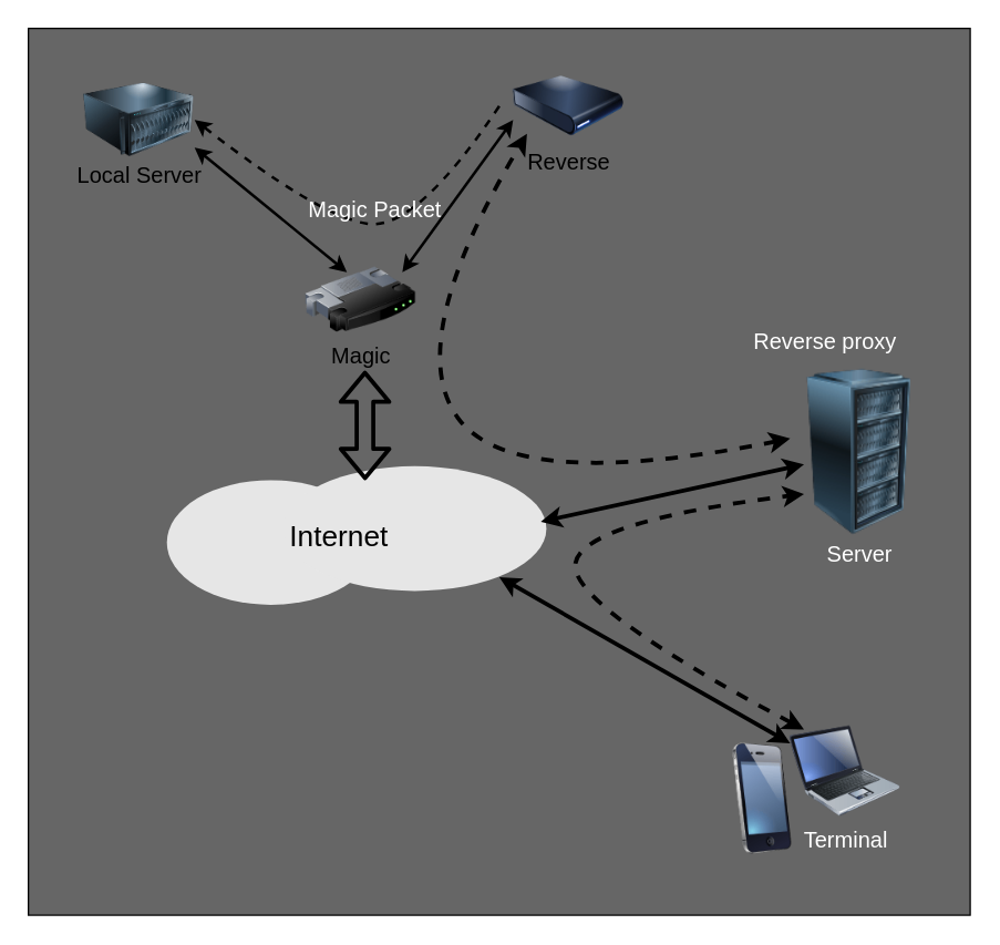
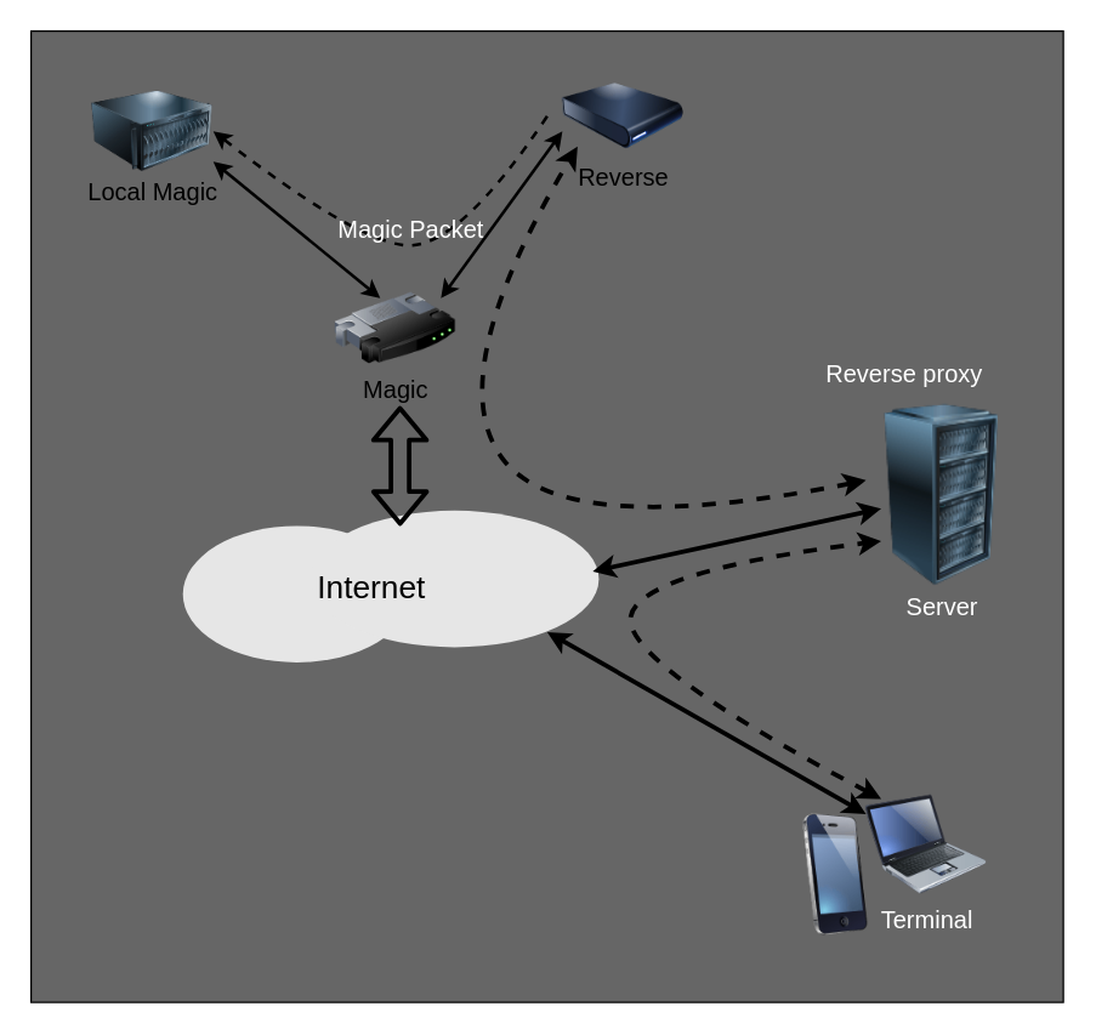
- <mxCell id="5" value="Local Server" style="text;html=1;align=center;verticalAlign=middle;resizable=0;points=[];autosize=1;strokeColor=none;fillColor=none;fontSize=16;" parent="3" vertex="1"><mxGeometry x="-15" y="70" width="110" height="20" as="geometry" /></mxCell>
+ <mxCell id="5" value="Local Magic" style="text;html=1;align=center;verticalAlign=middle;resizable=0;points=[];autosize=1;strokeColor=none;fillColor=none;fontSize=16;" parent="3" vertex="1"><mxGeometry x="-15" y="70" width="110" height="20" as="geometry" /></mxCell>
